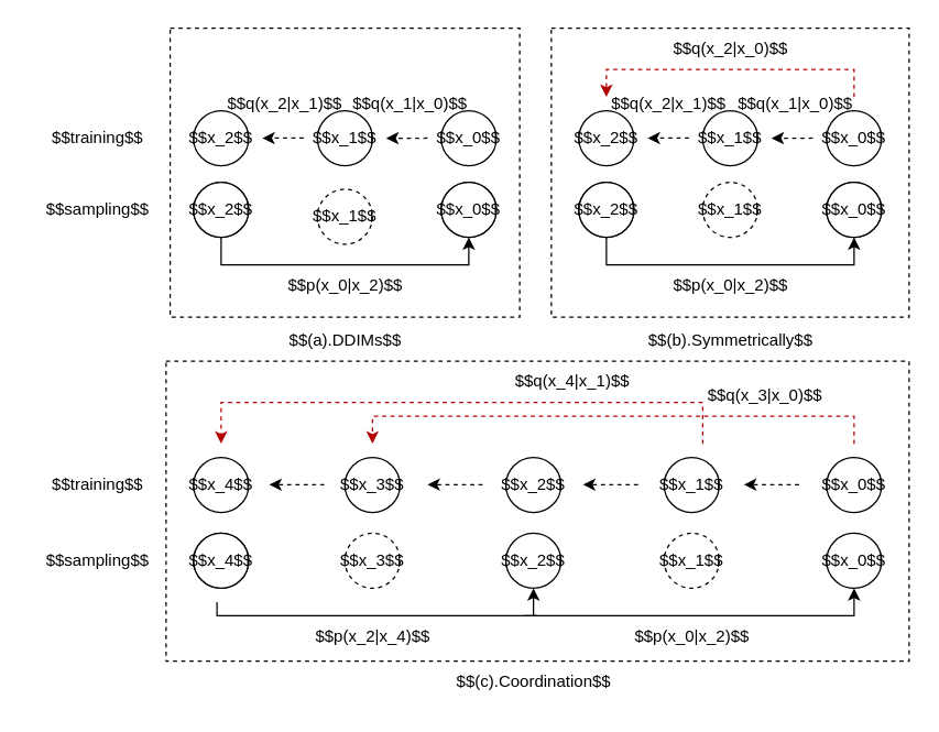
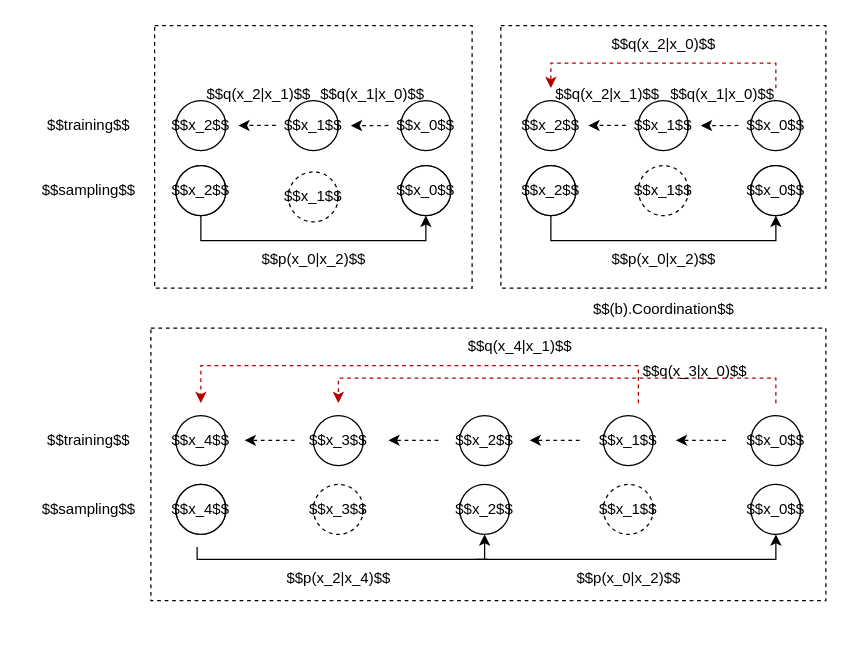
- <mxCell id="29" value="$$(a).DDIMs$$" style="text;html=1;align=center;verticalAlign=middle;resizable=0;points=[];autosize=1;strokeColor=none;fillColor=none;" parent="1" vertex="1"><mxGeometry x="200" y="232" width="100" height="30" as="geometry" /></mxCell>
- <mxCell id="30" value="$$(b).Symmetrically$$" style="text;html=1;align=center;verticalAlign=middle;resizable=0;points=[];autosize=1;strokeColor=none;fillColor=none;" parent="1" vertex="1"><mxGeometry x="460" y="232" width="140" height="30" as="geometry" /></mxCell>
+ <mxCell id="30" value="$$(b).Coordination$$" style="text;html=1;align=center;verticalAlign=middle;resizable=0;points=[];autosize=1;strokeColor=none;fillColor=none;" parent="1" vertex="1"><mxGeometry x="460" y="232" width="140" height="30" as="geometry" /></mxCell>
- <mxCell id="55" value="$$q(x_3|x_0)$$" style="text;html=1;align=center;verticalAlign=middle;resizable=0;points=[];autosize=1;strokeColor=none;fillColor=none;" parent="1" vertex="1"><mxGeometry x="500" y="272" width="110" height="30" as="geometry" /></mxCell>
+ <mxCell id="55" value="$$q(x_3|x_0)$$" style="text;html=1;align=center;verticalAlign=middle;resizable=0;points=[];autosize=1;strokeColor=none;fillColor=none;" parent="1" vertex="1"><mxGeometry x="500" y="282" width="110" height="30" as="geometry" /></mxCell>
- <mxCell id="43" value="$$(c).Coordination$$" style="text;html=1;align=center;verticalAlign=middle;resizable=0;points=[];autosize=1;strokeColor=none;fillColor=none;" parent="1" vertex="1"><mxGeometry x="317" y="480" width="140" height="30" as="geometry" /></mxCell>
